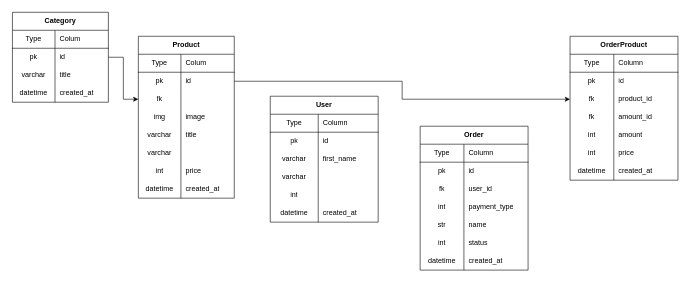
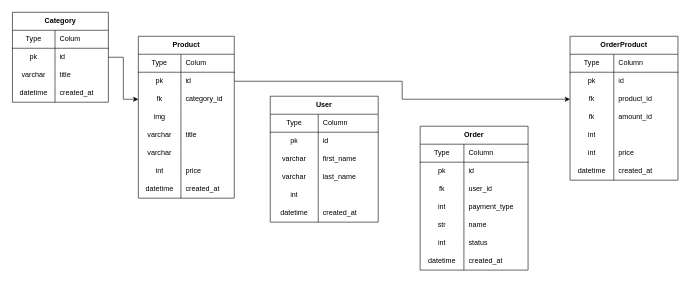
+ <mxCell id="11" value="category_id" style="shape=partialRectangle;html=1;whiteSpace=wrap;connectable=0;fillColor=none;top=0;left=0;bottom=0;right=0;align=left;spacingLeft=6;overflow=hidden;" vertex="1" parent="9"><mxGeometry x="71" width="89" height="30" as="geometry" /></mxCell>
- <mxCell id="14" value="image" style="shape=partialRectangle;html=1;whiteSpace=wrap;connectable=0;fillColor=none;top=0;left=0;bottom=0;right=0;align=left;spacingLeft=6;overflow=hidden;" vertex="1" parent="12"><mxGeometry x="71" width="89" height="30" as="geometry" /></mxCell>
- <mxCell id="94" value="amount" style="shape=partialRectangle;html=1;whiteSpace=wrap;connectable=0;fillColor=none;top=0;left=0;bottom=0;right=0;align=left;spacingLeft=6;overflow=hidden;" vertex="1" parent="92"><mxGeometry x="73" width="107" height="30" as="geometry" /></mxCell>
+ <mxCell id="51" value="last_name" style="shape=partialRectangle;html=1;whiteSpace=wrap;connectable=0;fillColor=none;top=0;left=0;bottom=0;right=0;align=left;spacingLeft=6;overflow=hidden;" vertex="1" parent="49"><mxGeometry x="80" width="100" height="30" as="geometry" /></mxCell>
